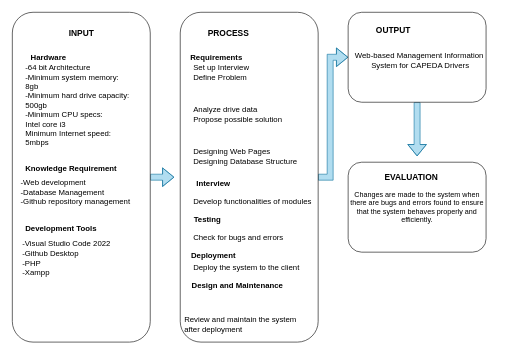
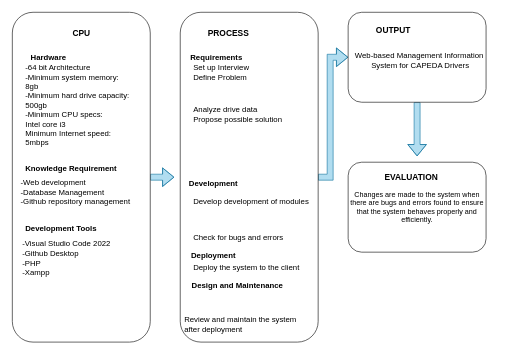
- <mxCell id="4" value="&lt;b&gt;&lt;font style=&quot;font-size: 14px;&quot;&gt;INPUT&lt;/font&gt;&lt;/b&gt;" style="text;html=1;align=center;verticalAlign=middle;resizable=0;points=[];autosize=1;strokeColor=none;fillColor=none;" vertex="1" parent="1"><mxGeometry x="100" y="40" width="70" height="30" as="geometry" /></mxCell>
+ <mxCell id="4" value="&lt;b&gt;&lt;font style=&quot;font-size: 14px;&quot;&gt;CPU&lt;/font&gt;&lt;/b&gt;" style="text;html=1;align=center;verticalAlign=middle;resizable=0;points=[];autosize=1;strokeColor=none;fillColor=none;" vertex="1" parent="1"><mxGeometry x="100" y="40" width="70" height="30" as="geometry" /></mxCell>
- <mxCell id="23" value="&lt;div style=&quot;font-size: 13px;&quot;&gt;Designing Web Pages&lt;/div&gt;&lt;div style=&quot;font-size: 13px;&quot;&gt;Designing Database Structure&lt;/div&gt;" style="text;html=1;align=left;verticalAlign=middle;resizable=0;points=[];autosize=1;strokeColor=none;fillColor=none;" vertex="1" parent="1"><mxGeometry x="320" y="240" width="200" height="40" as="geometry" /></mxCell>
- <mxCell id="24" value="&lt;font style=&quot;font-size: 13px;&quot;&gt;&lt;b&gt;Interview&lt;/b&gt;&lt;/font&gt;" style="text;html=1;align=center;verticalAlign=middle;resizable=0;points=[];autosize=1;strokeColor=none;fillColor=none;" vertex="1" parent="1"><mxGeometry x="300" y="290" width="110" height="30" as="geometry" /></mxCell>
+ <mxCell id="24" value="&lt;font style=&quot;font-size: 13px;&quot;&gt;&lt;b&gt;Development&lt;/b&gt;&lt;/font&gt;" style="text;html=1;align=center;verticalAlign=middle;resizable=0;points=[];autosize=1;strokeColor=none;fillColor=none;" vertex="1" parent="1"><mxGeometry x="300" y="290" width="110" height="30" as="geometry" /></mxCell>
- <mxCell id="25" value="&lt;div style=&quot;font-size: 13px;&quot;&gt;Develop functionalities of modules&lt;/div&gt;" style="text;html=1;align=left;verticalAlign=middle;resizable=0;points=[];autosize=1;strokeColor=none;fillColor=none;" vertex="1" parent="1"><mxGeometry x="320" y="320" width="220" height="30" as="geometry" /></mxCell>
+ <mxCell id="25" value="&lt;div style=&quot;font-size: 13px;&quot;&gt;Develop development of modules&lt;/div&gt;" style="text;html=1;align=left;verticalAlign=middle;resizable=0;points=[];autosize=1;strokeColor=none;fillColor=none;" vertex="1" parent="1"><mxGeometry x="320" y="320" width="220" height="30" as="geometry" /></mxCell>
- <mxCell id="26" value="&lt;font style=&quot;font-size: 13px;&quot;&gt;&lt;b&gt;Testing&lt;/b&gt;&lt;/font&gt;" style="text;html=1;align=center;verticalAlign=middle;resizable=0;points=[];autosize=1;strokeColor=none;fillColor=none;" vertex="1" parent="1"><mxGeometry x="310" y="350" width="70" height="30" as="geometry" /></mxCell>
